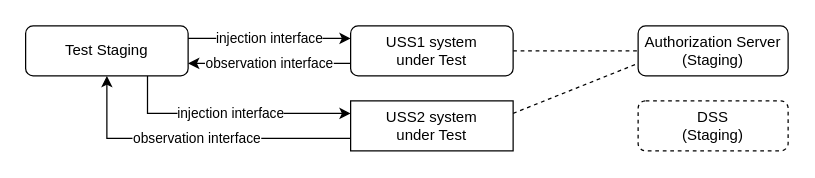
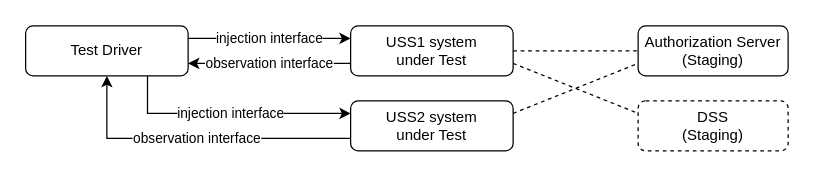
- <mxCell id="3" value="Test Staging" style="rounded=1;whiteSpace=wrap;html=1;" parent="1" vertex="1"><mxGeometry x="20" y="20" width="130" height="40" as="geometry" /></mxCell>
+ <mxCell id="3" value="Test Driver" style="rounded=1;whiteSpace=wrap;html=1;" parent="1" vertex="1"><mxGeometry x="20" y="20" width="130" height="40" as="geometry" /></mxCell>
+ <mxCell id="7" style="rounded=0;orthogonalLoop=1;jettySize=auto;html=1;exitX=1;exitY=0.75;exitDx=0;exitDy=0;entryX=0;entryY=0.25;entryDx=0;entryDy=0;dashed=1;endArrow=none;endFill=0;entryPerimeter=0;" parent="1" source="8" target="13" edge="1"><mxGeometry relative="1" as="geometry" /></mxCell>
- <mxCell id="11" value="USS2 system &lt;br&gt;under Test" style="whiteSpace=wrap;html=1;rounded=0;" parent="1" vertex="1"><mxGeometry x="280" y="80" width="130" height="40" as="geometry" /></mxCell>
+ <mxCell id="11" value="USS2 system &lt;br&gt;under Test" style="rounded=1;whiteSpace=wrap;html=1;" parent="1" vertex="1"><mxGeometry x="280" y="80" width="130" height="40" as="geometry" /></mxCell>
